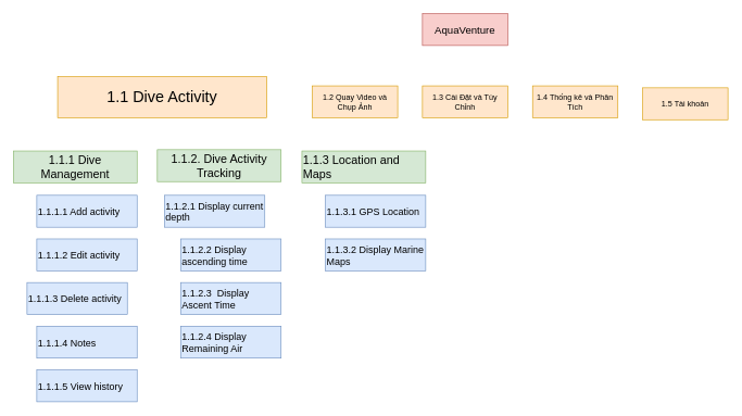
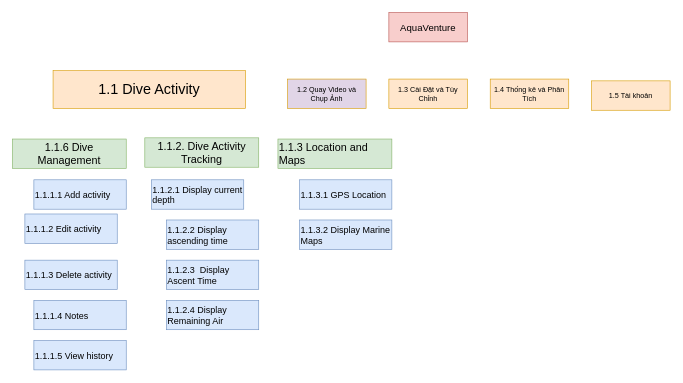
- <mxCell id="5" value="   1.2 Quay Video và Chụp Ảnh" style="rounded=0;whiteSpace=wrap;html=1;fillColor=#ffe6cc;strokeColor=#d79b00;" vertex="1" parent="1"><mxGeometry x="479" y="131" width="131" height="49" as="geometry" /></mxCell>
+ <mxCell id="5" value="   1.2 Quay Video và Chụp Ảnh" style="rounded=0;whiteSpace=wrap;html=1;fillColor=#e1d5e7;strokeColor=#d79b00;" vertex="1" parent="1"><mxGeometry x="479" y="131" width="131" height="49" as="geometry" /></mxCell>
- <mxCell id="8" value="1.1.1 Dive Management" style="rounded=0;whiteSpace=wrap;html=1;fillColor=#d5e8d4;strokeColor=#82b366;align=center;fontSize=18;" vertex="1" parent="1"><mxGeometry x="20" y="231" width="190" height="49" as="geometry" /></mxCell>
+ <mxCell id="8" value="1.1.6 Dive Management" style="rounded=0;whiteSpace=wrap;html=1;fillColor=#d5e8d4;strokeColor=#82b366;align=center;fontSize=18;" vertex="1" parent="1"><mxGeometry x="20" y="231" width="190" height="49" as="geometry" /></mxCell>
- <mxCell id="12" value="1.1.1.2 Edit activity" style="rounded=0;whiteSpace=wrap;html=1;fillColor=#dae8fc;strokeColor=#6c8ebf;fontSize=15;align=left;" vertex="1" parent="1"><mxGeometry x="56" y="366" width="154" height="49" as="geometry" /></mxCell>
+ <mxCell id="12" value="1.1.1.2 Edit activity" style="rounded=0;whiteSpace=wrap;html=1;fillColor=#dae8fc;strokeColor=#6c8ebf;fontSize=15;align=left;" vertex="1" parent="1"><mxGeometry x="41" y="356" width="154" height="49" as="geometry" /></mxCell>
